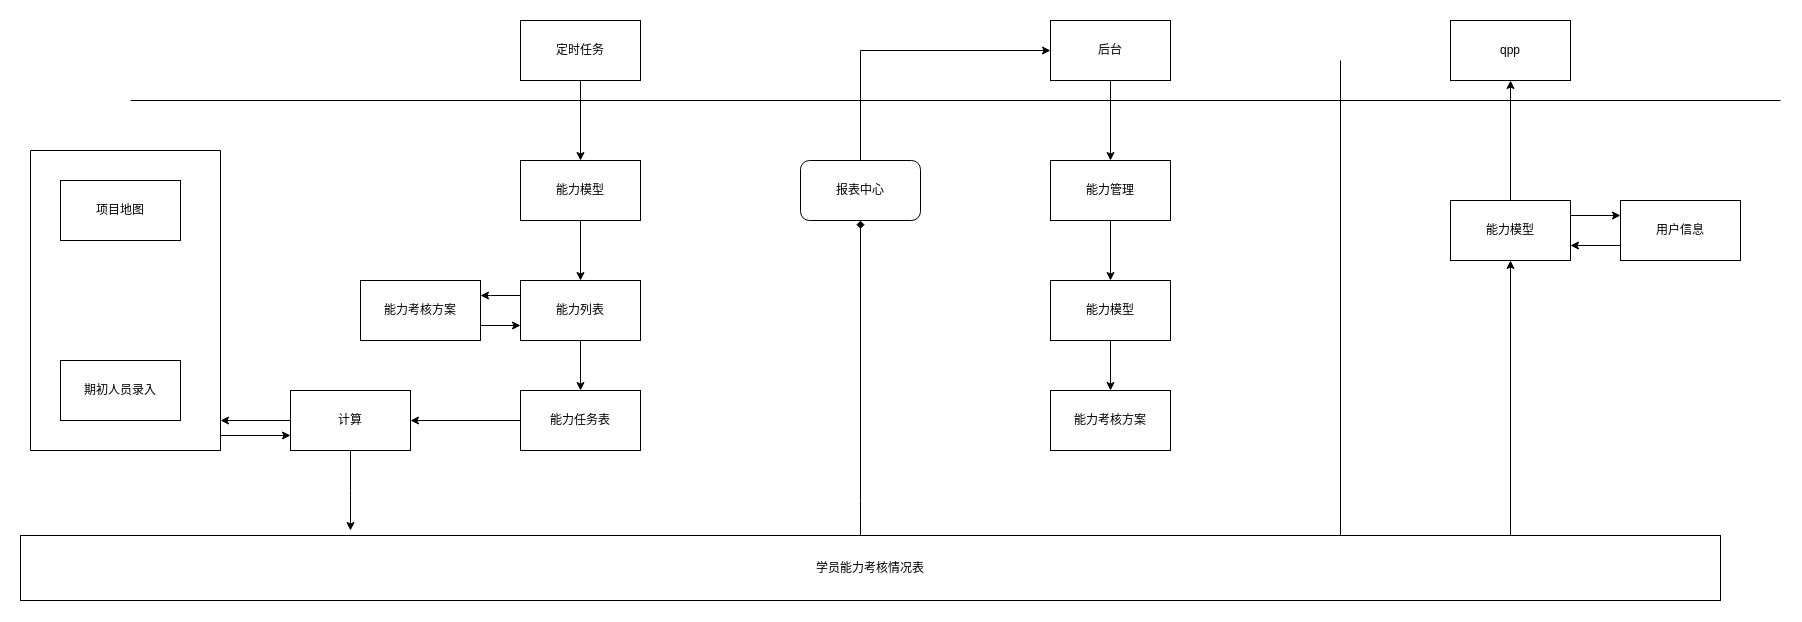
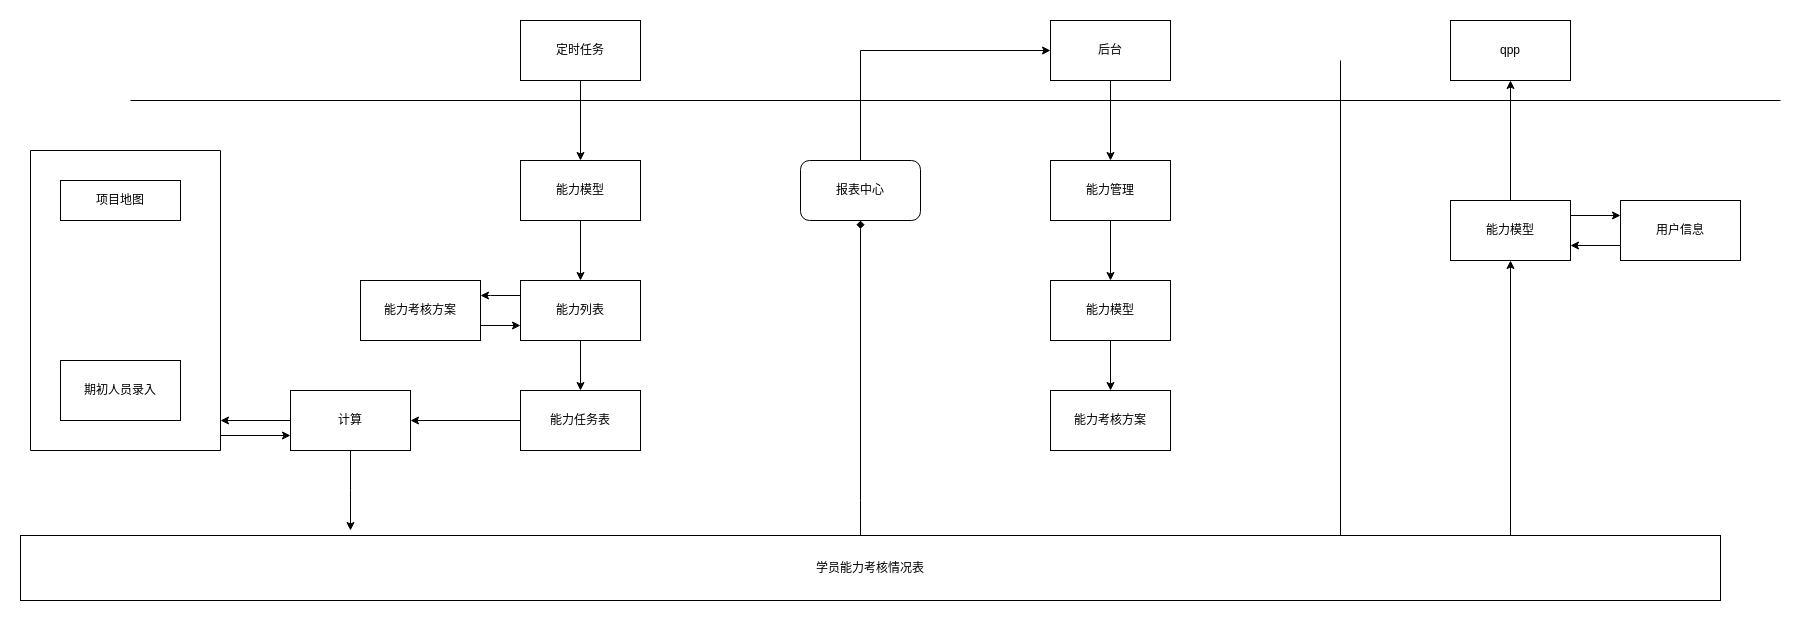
- <mxCell id="34" value="项目地图" style="rounded=0;whiteSpace=wrap;html=1;" vertex="1" parent="33"><mxGeometry x="30" y="30" width="120" height="60" as="geometry" /></mxCell>
+ <mxCell id="34" value="项目地图" style="rounded=0;whiteSpace=wrap;html=1;" vertex="1" parent="33"><mxGeometry x="30" y="30" width="120" height="40" as="geometry" /></mxCell>
